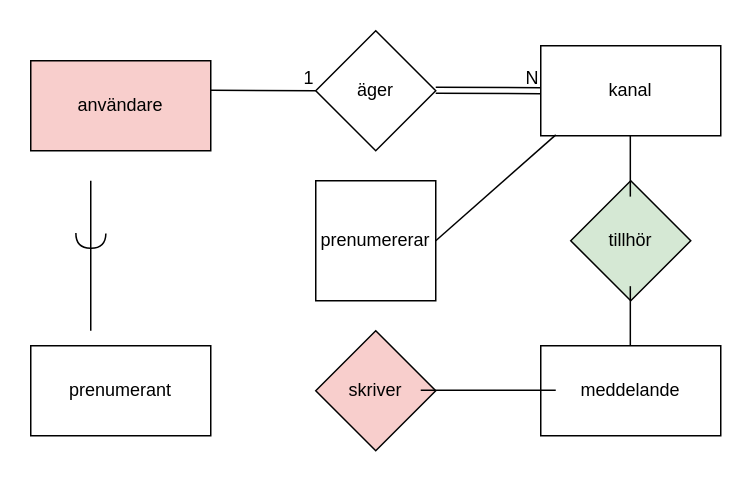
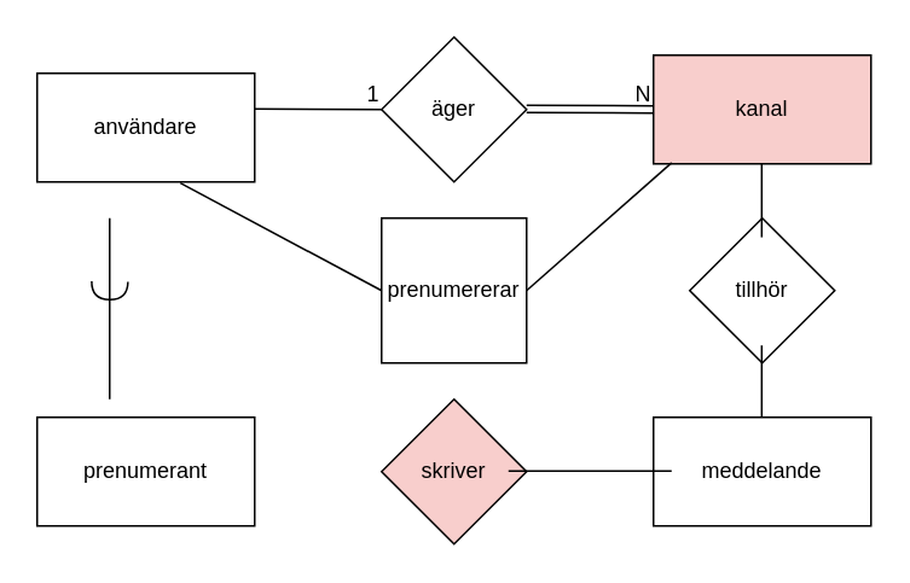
- <mxCell id="4" value="kanal" style="rounded=0;whiteSpace=wrap;html=1;" vertex="1" parent="1"><mxGeometry x="360" y="30" width="120" height="60" as="geometry" /></mxCell>
+ <mxCell id="4" value="kanal" style="rounded=0;whiteSpace=wrap;html=1;fillColor=#f8cecc;" vertex="1" parent="1"><mxGeometry x="360" y="30" width="120" height="60" as="geometry" /></mxCell>
- <mxCell id="2" value="&lt;div&gt;användare&lt;/div&gt;" style="rounded=0;whiteSpace=wrap;html=1;fillColor=#f8cecc;" vertex="1" parent="1"><mxGeometry x="20" y="40" width="120" height="60" as="geometry" /></mxCell>
+ <mxCell id="2" value="&lt;div&gt;användare&lt;/div&gt;" style="rounded=0;whiteSpace=wrap;html=1;" vertex="1" parent="1"><mxGeometry x="20" y="40" width="120" height="60" as="geometry" /></mxCell>
+ <mxCell id="13" value="" style="endArrow=none;html=1;rounded=0;exitX=0.658;exitY=1.01;exitDx=0;exitDy=0;exitPerimeter=0;entryX=0;entryY=0.5;entryDx=0;entryDy=0;" edge="1" parent="1" source="2" target="5"><mxGeometry relative="1" as="geometry"><mxPoint x="40" y="190" as="sourcePoint" /><mxPoint x="200" y="190" as="targetPoint" /></mxGeometry></mxCell>
- <mxCell id="12" value="&lt;div&gt;tillhör&lt;/div&gt;" style="rhombus;whiteSpace=wrap;html=1;fillColor=#d5e8d4;" vertex="1" parent="1"><mxGeometry x="380" y="120" width="80" height="80" as="geometry" /></mxCell>
+ <mxCell id="12" value="&lt;div&gt;tillhör&lt;/div&gt;" style="rhombus;whiteSpace=wrap;html=1;" vertex="1" parent="1"><mxGeometry x="380" y="120" width="80" height="80" as="geometry" /></mxCell>
